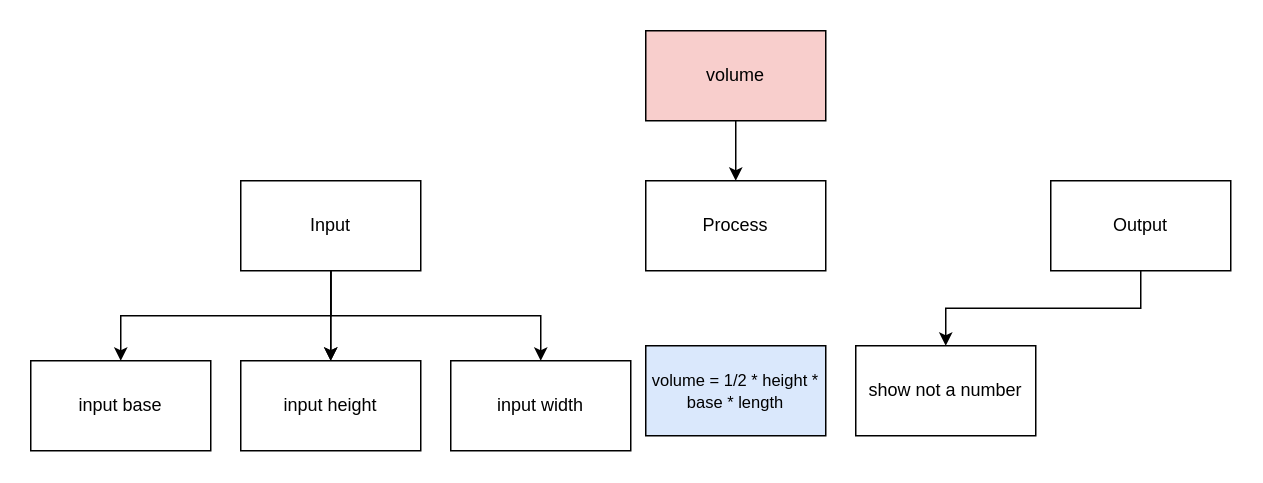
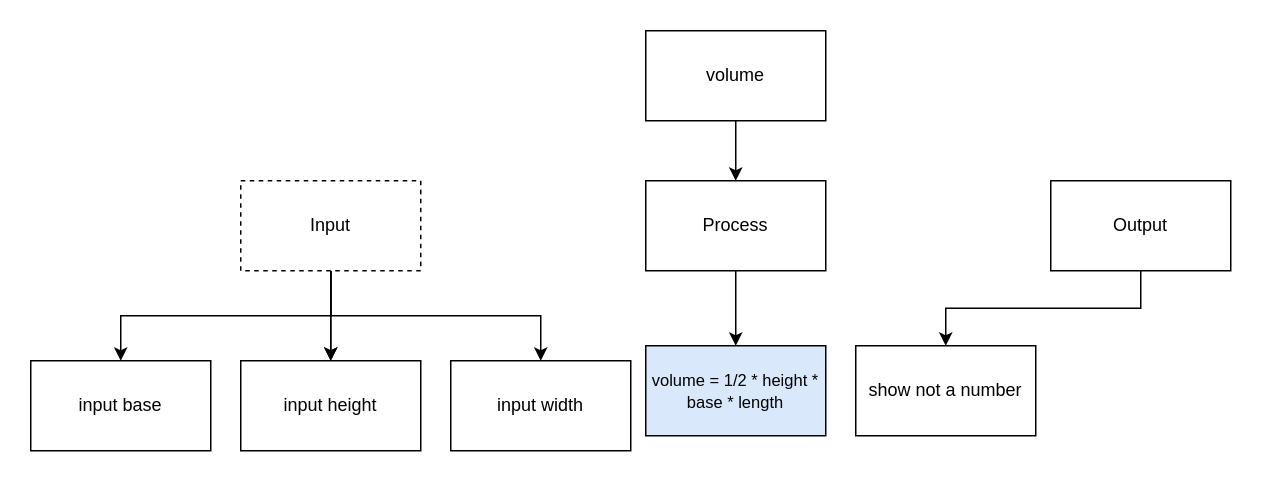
- <mxCell id="3" value="volume" style="rounded=0;whiteSpace=wrap;html=1;fillColor=#f8cecc;" vertex="1" parent="1"><mxGeometry x="430" y="20" width="120" height="60" as="geometry" /></mxCell>
+ <mxCell id="3" value="volume" style="rounded=0;whiteSpace=wrap;html=1;" vertex="1" parent="1"><mxGeometry x="430" y="20" width="120" height="60" as="geometry" /></mxCell>
- <mxCell id="8" value="Input" style="rounded=0;whiteSpace=wrap;html=1;" vertex="1" parent="1"><mxGeometry x="160" y="120" width="120" height="60" as="geometry" /></mxCell>
+ <mxCell id="8" value="Input" style="rounded=0;whiteSpace=wrap;html=1;dashed=1;" vertex="1" parent="1"><mxGeometry x="160" y="120" width="120" height="60" as="geometry" /></mxCell>
+ <mxCell id="9" style="edgeStyle=orthogonalEdgeStyle;html=1;exitX=0.5;exitY=1;exitDx=0;exitDy=0;rounded=0;" edge="1" parent="1" source="10" target="13"><mxGeometry relative="1" as="geometry" /></mxCell>
